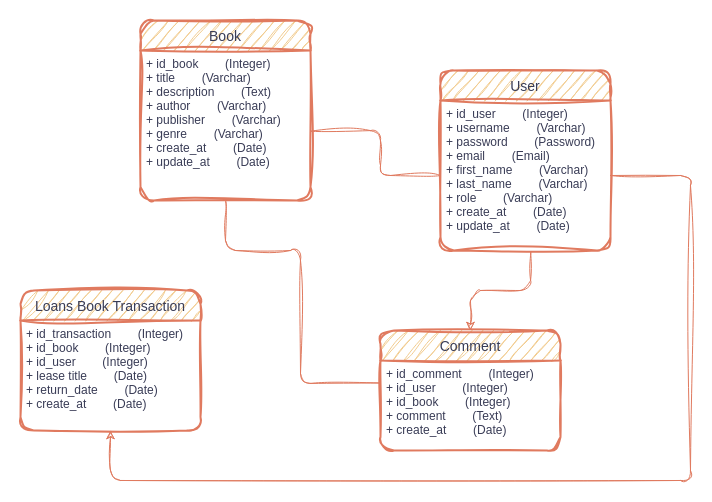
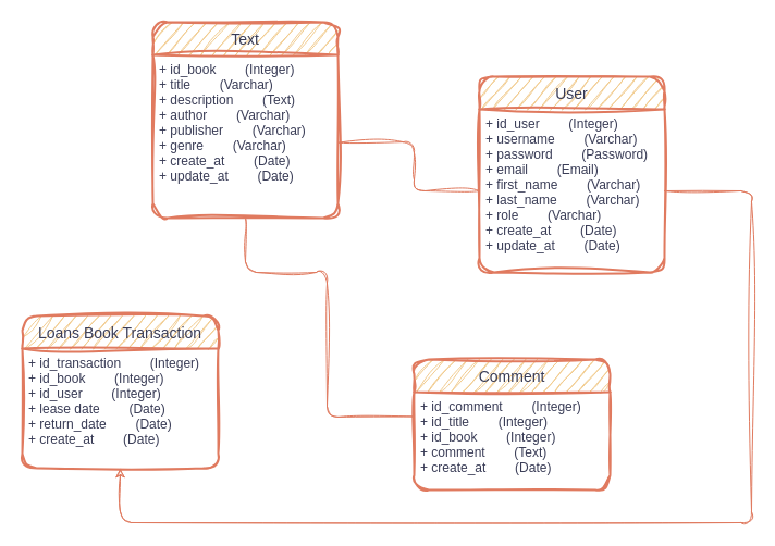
- <mxCell id="2" value="Book" style="swimlane;childLayout=stackLayout;horizontal=1;startSize=30;horizontalStack=0;rounded=1;fontSize=14;fontStyle=0;strokeWidth=2;resizeParent=0;resizeLast=1;shadow=0;dashed=0;align=center;sketch=1;curveFitting=1;jiggle=2;labelBackgroundColor=none;fillColor=#F2CC8F;strokeColor=#E07A5F;fontColor=#393C56;" parent="1" vertex="1"><mxGeometry x="140" y="20" width="170" height="180" as="geometry" /></mxCell>
+ <mxCell id="2" value="Text" style="swimlane;childLayout=stackLayout;horizontal=1;startSize=30;horizontalStack=0;rounded=1;fontSize=14;fontStyle=0;strokeWidth=2;resizeParent=0;resizeLast=1;shadow=0;dashed=0;align=center;sketch=1;curveFitting=1;jiggle=2;labelBackgroundColor=none;fillColor=#F2CC8F;strokeColor=#E07A5F;fontColor=#393C56;" parent="1" vertex="1"><mxGeometry x="140" y="20" width="170" height="180" as="geometry" /></mxCell>
- <mxCell id="11" value="" style="endArrow=classic;html=1;rounded=1;entryX=0.5;entryY=0;entryDx=0;entryDy=0;exitX=0.531;exitY=1.011;exitDx=0;exitDy=0;exitPerimeter=0;sketch=1;curveFitting=1;jiggle=2;labelBackgroundColor=none;strokeColor=#E07A5F;fontColor=default;" parent="1" source="5" target="8" edge="1"><mxGeometry width="50" height="50" relative="1" as="geometry"><mxPoint x="310" y="300" as="sourcePoint" /><mxPoint x="360" y="250" as="targetPoint" /><Array as="points"><mxPoint x="530" y="290" /><mxPoint x="470" y="290" /></Array></mxGeometry></mxCell>
- <mxCell id="7" value="+ id_transaction        (Integer)&#10;+ id_book        (Integer)&#10;+ id_user        (Integer)&#10;+ lease title        (Date)&#10;+ return_date        (Date)&#10;+ create_at        (Date)" style="align=left;strokeColor=none;fillColor=none;spacingLeft=4;fontSize=12;verticalAlign=top;resizable=0;rotatable=0;part=1;rounded=1;sketch=1;curveFitting=1;jiggle=2;labelBackgroundColor=none;fontColor=#393C56;" parent="6" vertex="1"><mxGeometry y="30" width="180" height="110" as="geometry" /></mxCell>
+ <mxCell id="7" value="+ id_transaction        (Integer)&#10;+ id_book        (Integer)&#10;+ id_user        (Integer)&#10;+ lease date        (Date)&#10;+ return_date        (Date)&#10;+ create_at        (Date)" style="align=left;strokeColor=none;fillColor=none;spacingLeft=4;fontSize=12;verticalAlign=top;resizable=0;rotatable=0;part=1;rounded=1;sketch=1;curveFitting=1;jiggle=2;labelBackgroundColor=none;fontColor=#393C56;" parent="6" vertex="1"><mxGeometry y="30" width="180" height="110" as="geometry" /></mxCell>
- <mxCell id="9" value="+ id_comment        (Integer)&#10;+ id_user        (Integer)&#10;+ id_book        (Integer)&#10;+ comment        (Text)&#10;+ create_at        (Date)" style="align=left;strokeColor=none;fillColor=none;spacingLeft=4;fontSize=12;verticalAlign=top;resizable=0;rotatable=0;part=1;rounded=1;sketch=1;curveFitting=1;jiggle=2;labelBackgroundColor=none;fontColor=#393C56;" parent="8" vertex="1"><mxGeometry y="30" width="180" height="90" as="geometry" /></mxCell>
+ <mxCell id="9" value="+ id_comment        (Integer)&#10;+ id_title        (Integer)&#10;+ id_book        (Integer)&#10;+ comment        (Text)&#10;+ create_at        (Date)" style="align=left;strokeColor=none;fillColor=none;spacingLeft=4;fontSize=12;verticalAlign=top;resizable=0;rotatable=0;part=1;rounded=1;sketch=1;curveFitting=1;jiggle=2;labelBackgroundColor=none;fontColor=#393C56;" parent="8" vertex="1"><mxGeometry y="30" width="180" height="90" as="geometry" /></mxCell>
